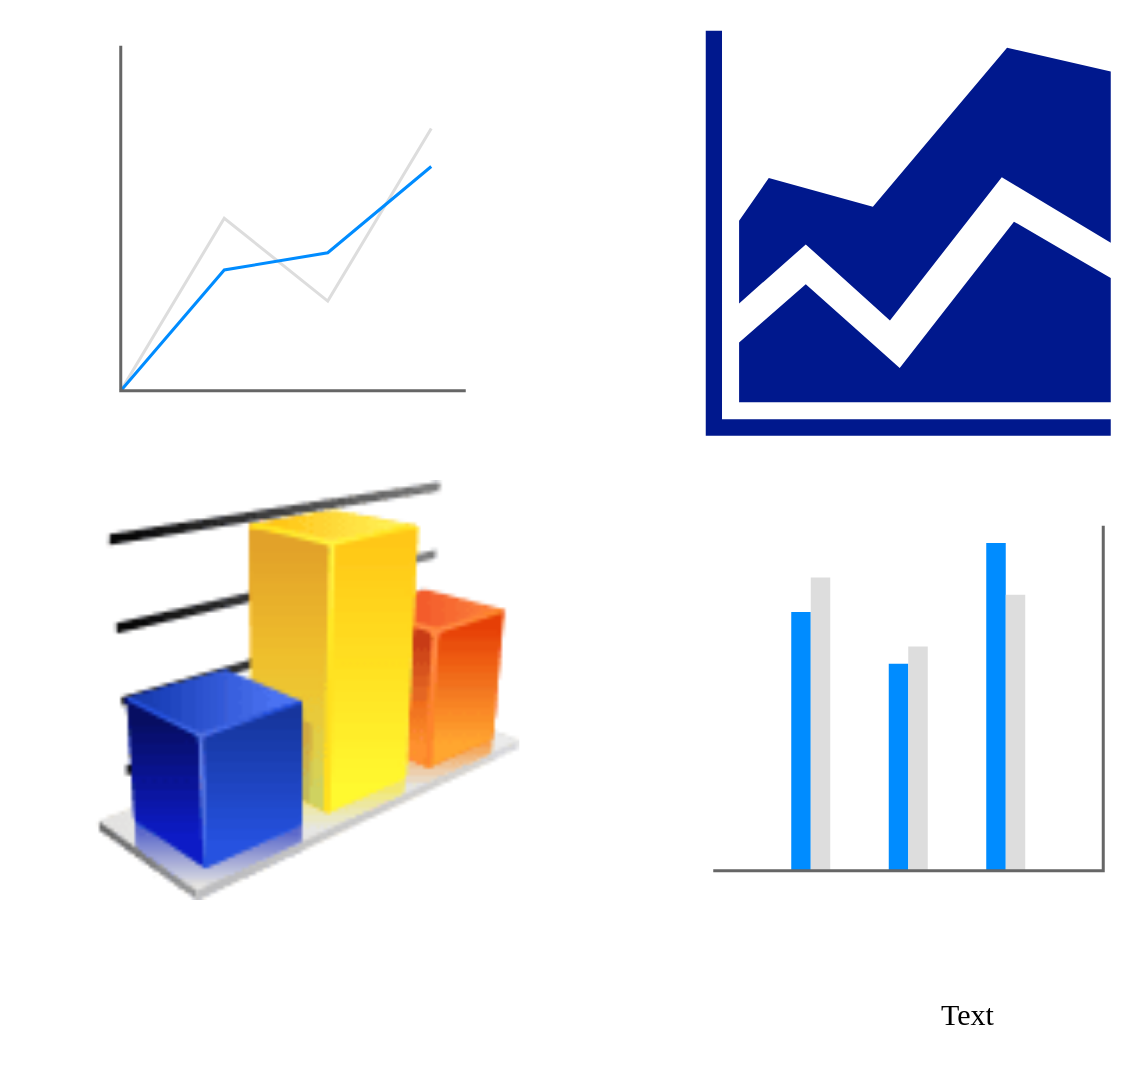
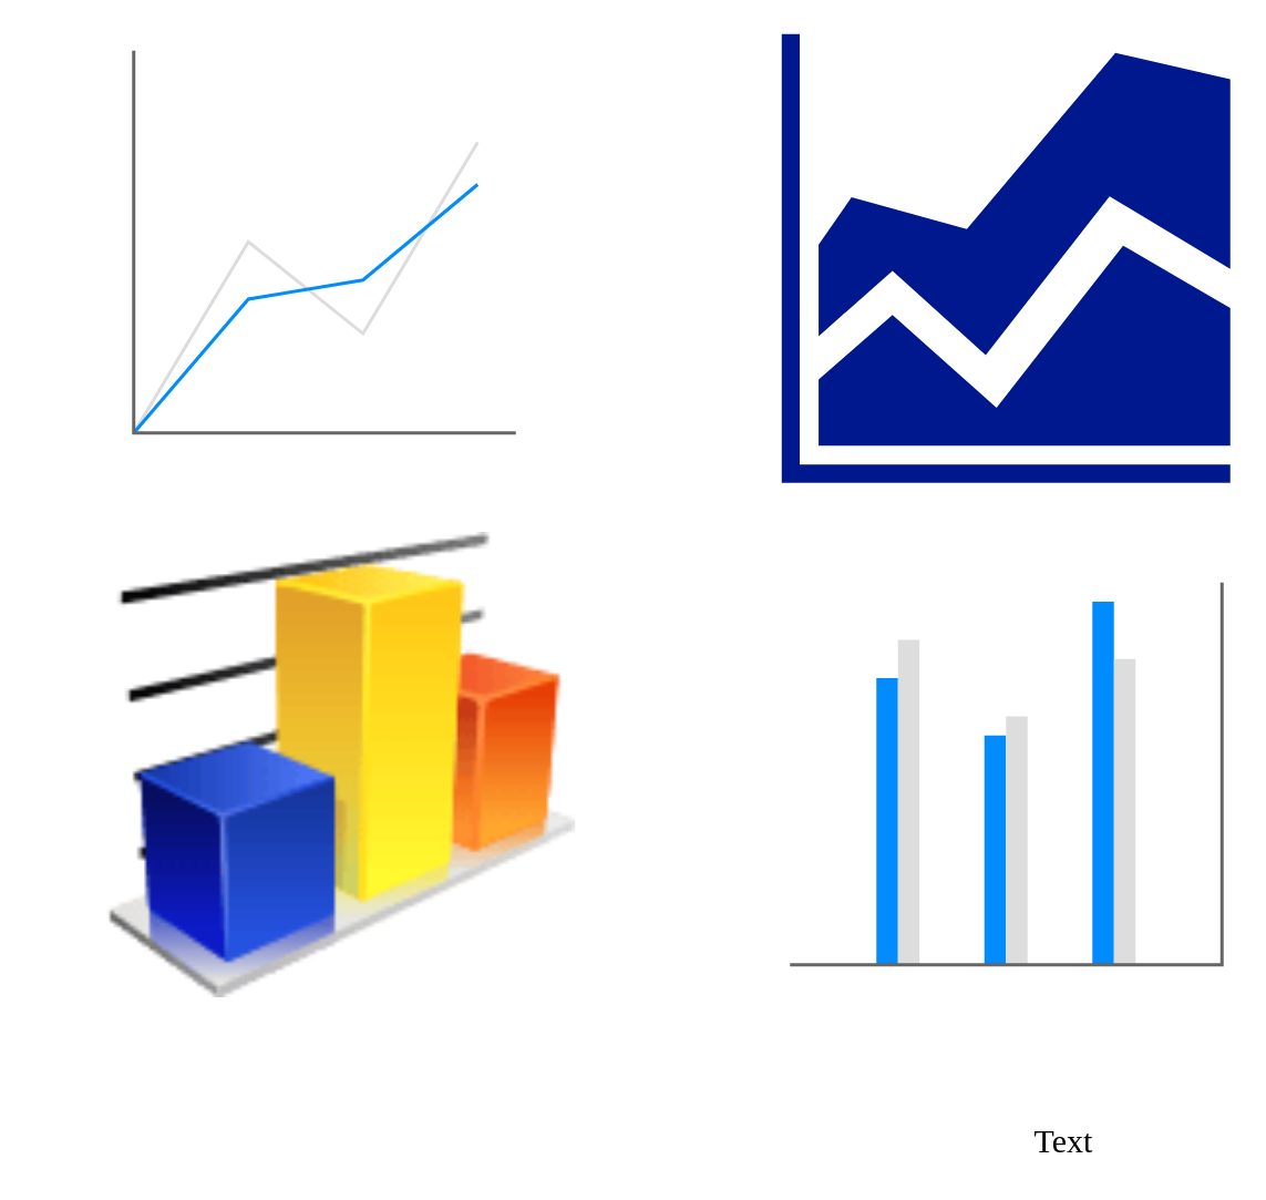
- <mxCell id="6" value="Text" style="text;html=1;strokeColor=none;fillColor=none;align=center;verticalAlign=middle;whiteSpace=wrap;rounded=0;fontSize=20;fontFamily=Architects Daughter;" vertex="1" parent="1"><mxGeometry x="615" y="660" width="60" height="30" as="geometry" /></mxCell>
+ <mxCell id="6" value="Text" style="text;html=1;strokeColor=none;fillColor=none;align=center;verticalAlign=middle;whiteSpace=wrap;rounded=0;fontSize=20;fontFamily=Architects Daughter;" vertex="1" parent="1"><mxGeometry x="610" y="670" width="60" height="30" as="geometry" /></mxCell>
